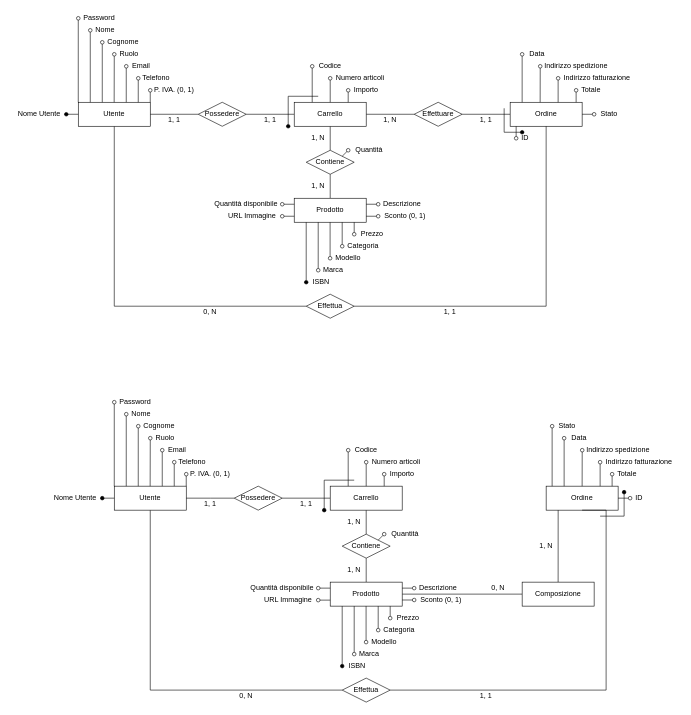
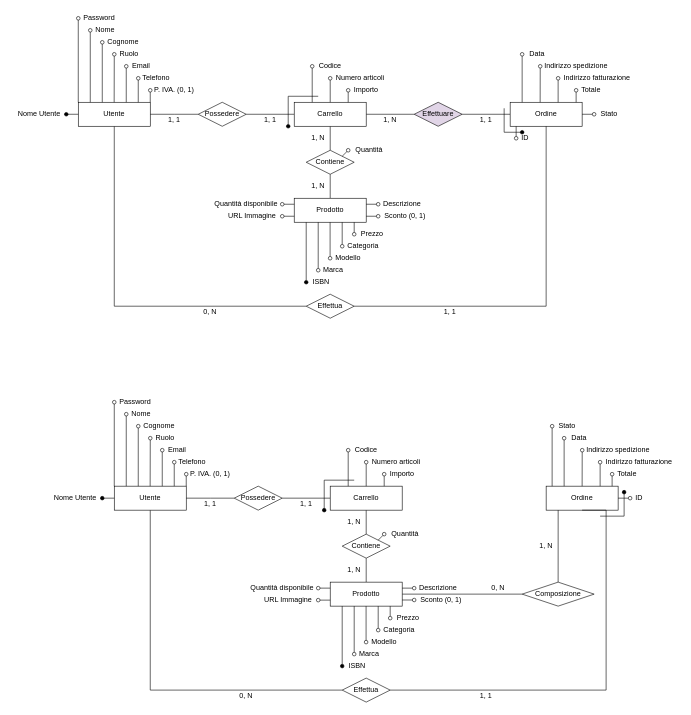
- <mxCell id="12" value="Effettuare" style="rhombus;whiteSpace=wrap;html=1;" parent="1" vertex="1"><mxGeometry x="690" y="170" width="80" height="40" as="geometry" /></mxCell>
+ <mxCell id="12" value="Effettuare" style="rhombus;whiteSpace=wrap;html=1;fillColor=#e1d5e7;" parent="1" vertex="1"><mxGeometry x="690" y="170" width="80" height="40" as="geometry" /></mxCell>
- <mxCell id="158" value="Composizione" style="whiteSpace=wrap;html=1;rounded=0;" vertex="1" parent="1"><mxGeometry x="870" y="970" width="120" height="40" as="geometry" /></mxCell>
+ <mxCell id="158" value="Composizione" style="rhombus;whiteSpace=wrap;html=1;" vertex="1" parent="1"><mxGeometry x="870" y="970" width="120" height="40" as="geometry" /></mxCell>
